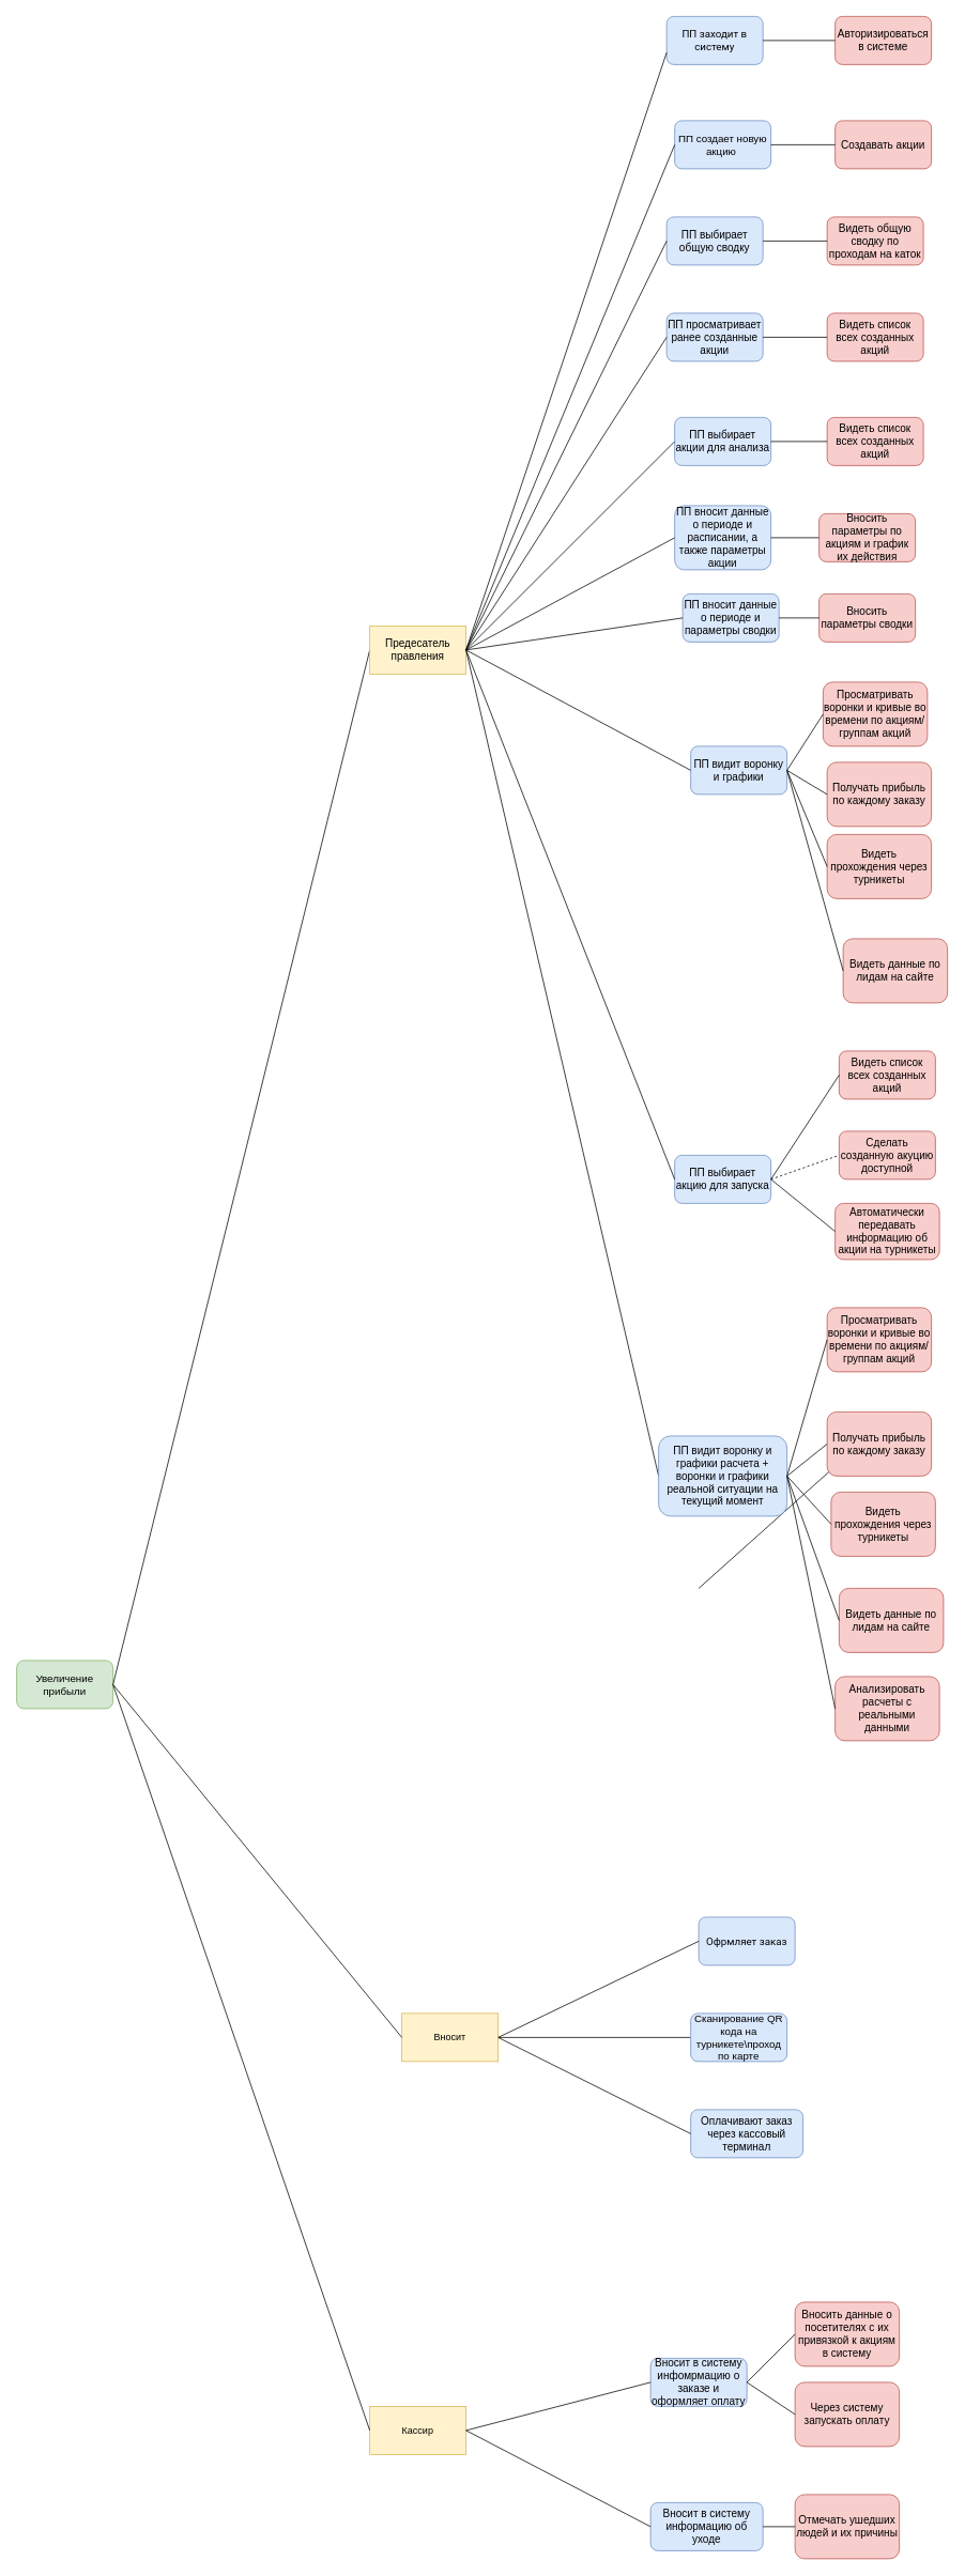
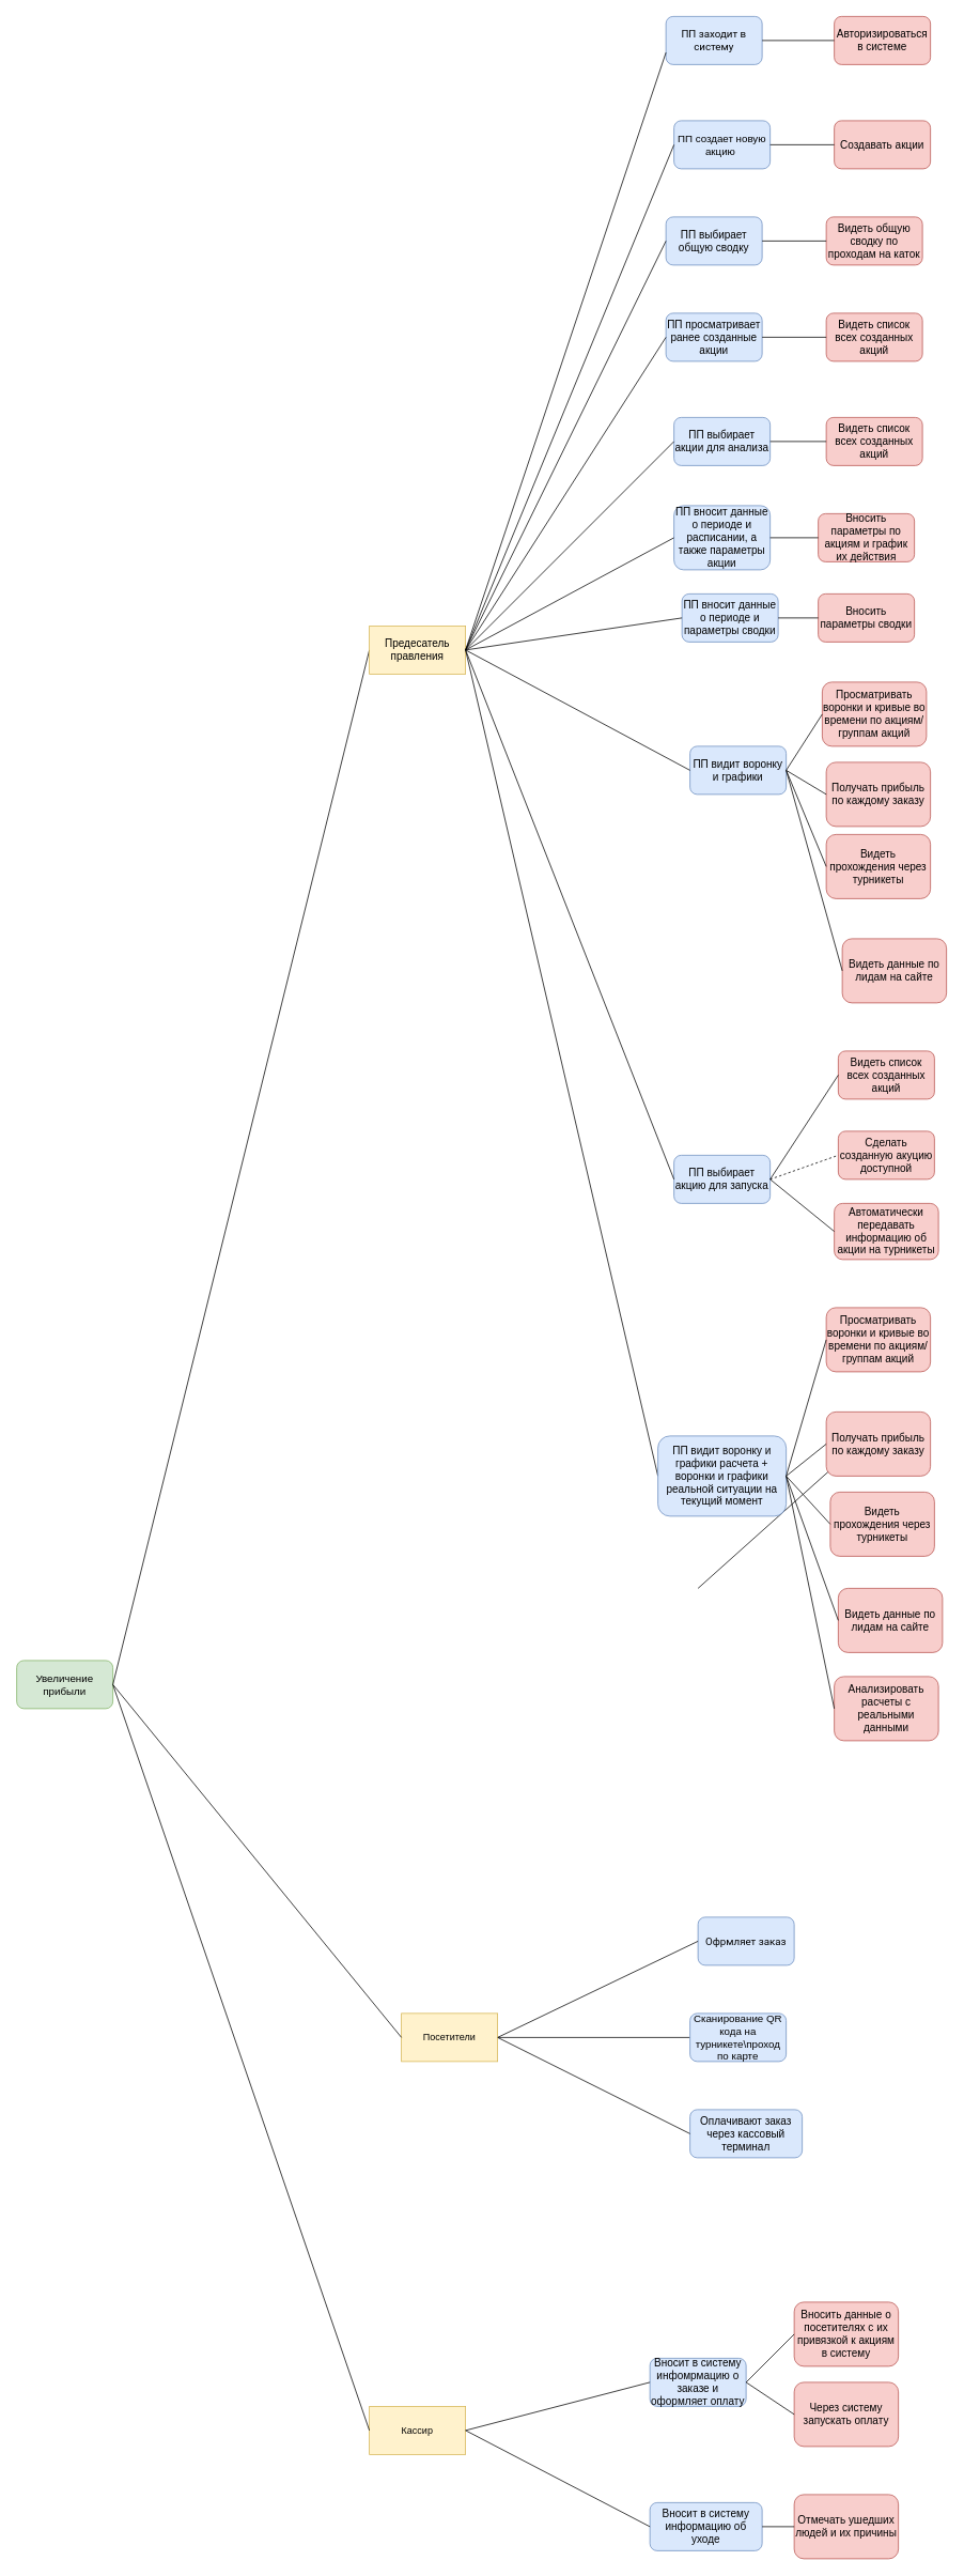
- <mxCell id="28" value="Вносит" style="rounded=1;whiteSpace=wrap;html=1;fillColor=#fff2cc;strokeColor=#d6b656;arcSize=0;" vertex="1" parent="1"><mxGeometry x="500" y="2510" width="120" height="60" as="geometry" /></mxCell>
+ <mxCell id="28" value="Посетители" style="rounded=1;whiteSpace=wrap;html=1;fillColor=#fff2cc;strokeColor=#d6b656;arcSize=0;" vertex="1" parent="1"><mxGeometry x="500" y="2510" width="120" height="60" as="geometry" /></mxCell>
